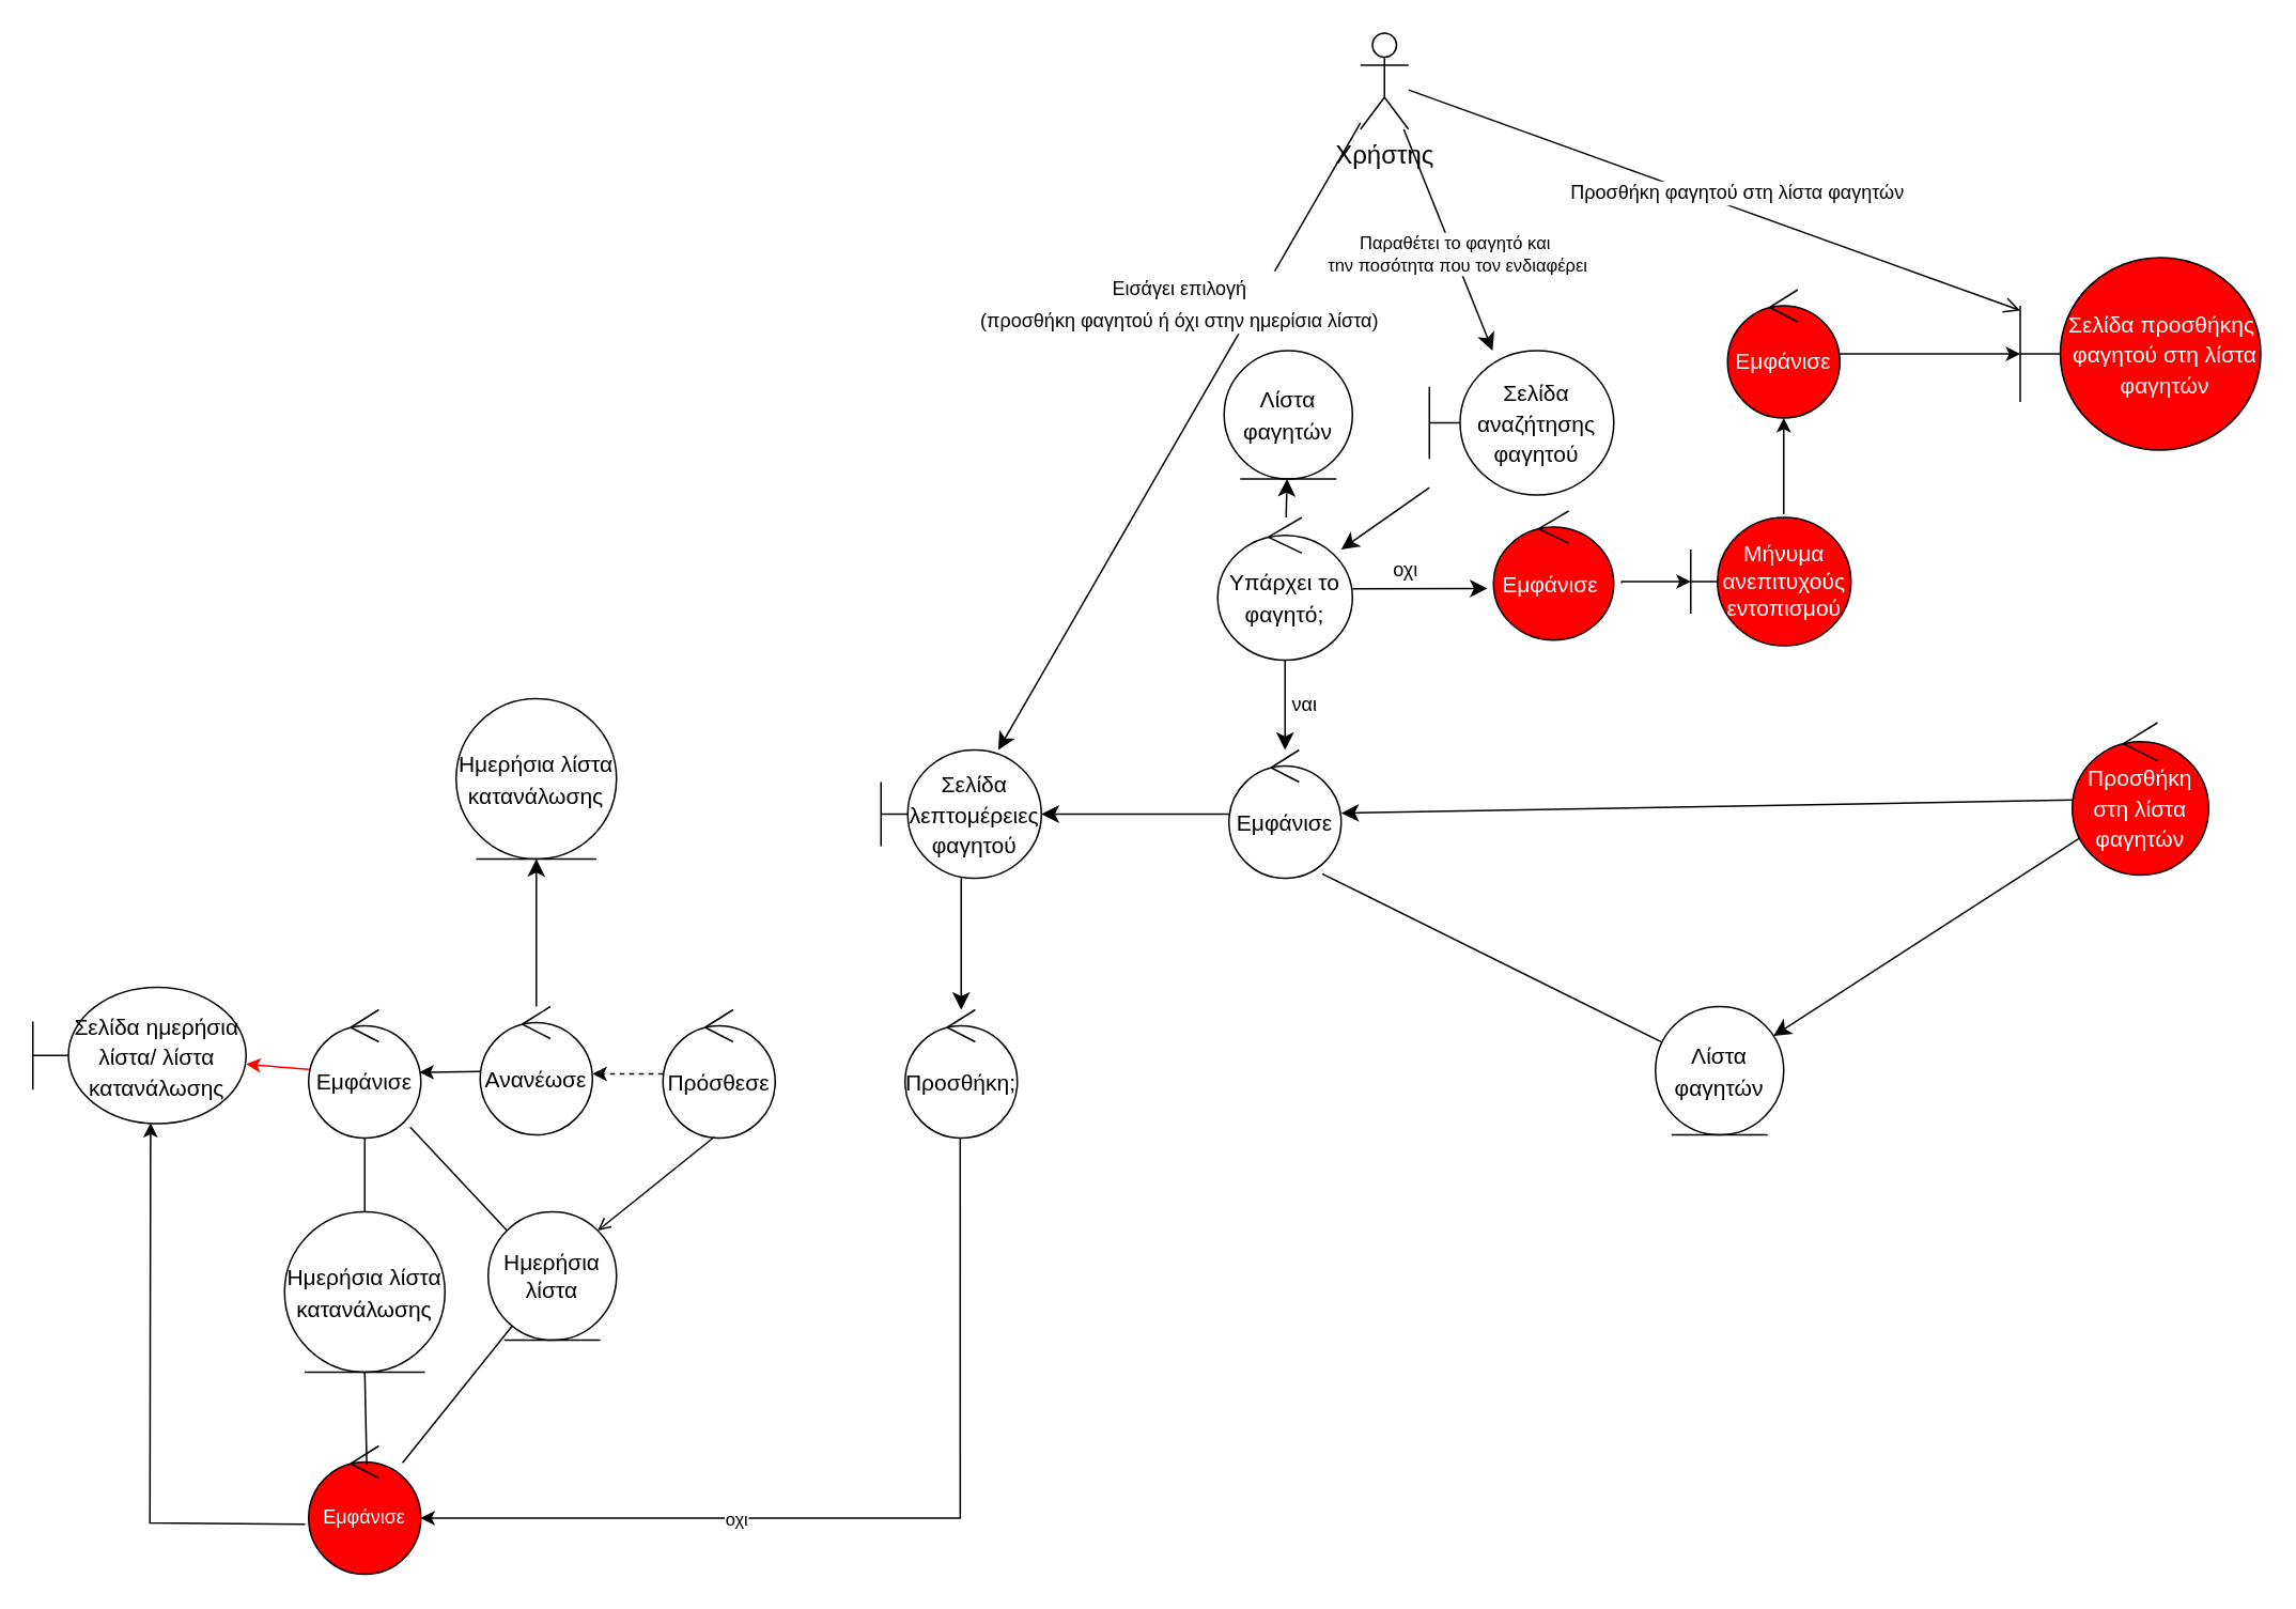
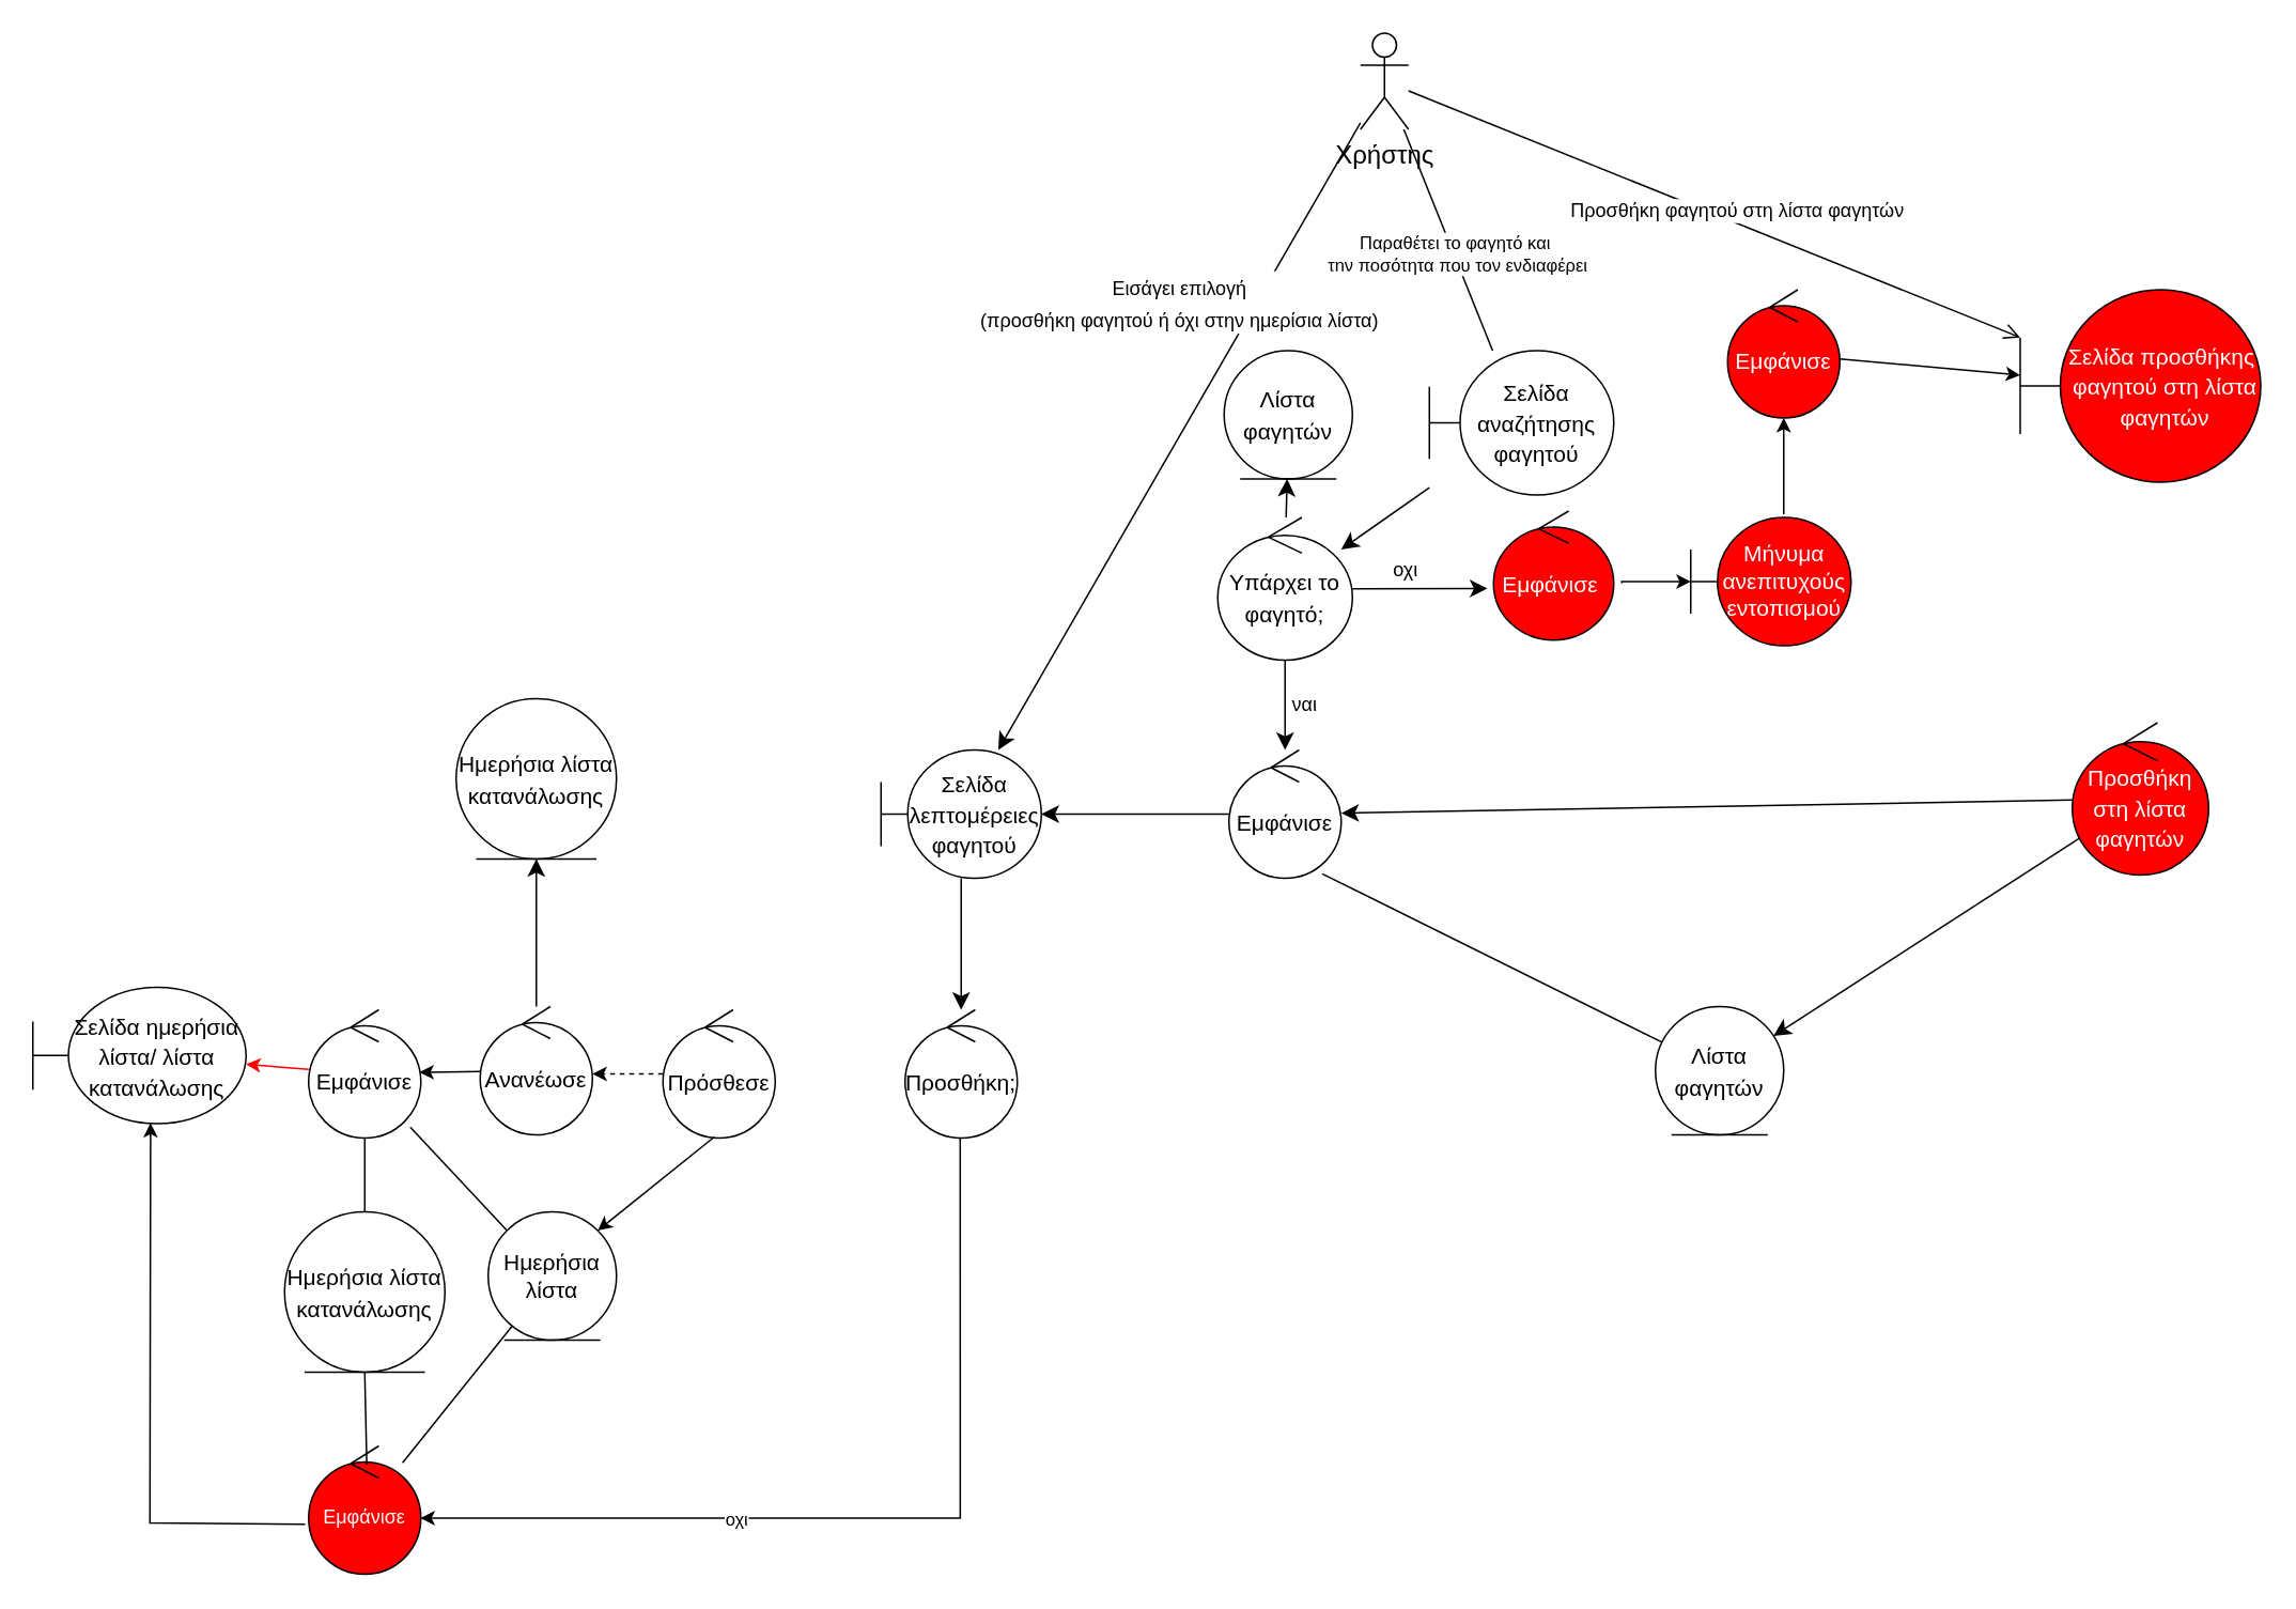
- <mxCell id="4" value="" style="edgeStyle=none;curved=1;rounded=0;orthogonalLoop=1;jettySize=auto;html=1;fontSize=12;startSize=8;endSize=8;strokeColor=#000000;fontColor=#000000;" parent="1" source="8" target="10" edge="1"><mxGeometry relative="1" as="geometry" /></mxCell>
+ <mxCell id="4" value="" style="edgeStyle=none;curved=1;rounded=0;orthogonalLoop=1;jettySize=auto;html=1;fontSize=12;startSize=8;endSize=8;strokeColor=#000000;fontColor=#000000;endArrow=none;" parent="1" source="8" target="10" edge="1"><mxGeometry relative="1" as="geometry" /></mxCell>
- <mxCell id="28" value="&lt;font style=&quot;font-size: 14px;&quot;&gt;Σελίδα προσθήκης&amp;nbsp; φαγητού στη λίστα φαγητών&lt;/font&gt;" style="shape=umlBoundary;fontSize=16;html=1;whiteSpace=wrap;horizontal=1;labelBackgroundColor=none;labelBorderColor=none;spacingTop=0;spacing=0;spacingRight=0;spacingLeft=5;fontColor=#FFFFFF;fillColor=#FF0000;" parent="1" vertex="1"><mxGeometry x="1259.5" y="160" width="150" height="120" as="geometry" /></mxCell>
+ <mxCell id="28" value="&lt;font style=&quot;font-size: 14px;&quot;&gt;Σελίδα προσθήκης&amp;nbsp; φαγητού στη λίστα φαγητών&lt;/font&gt;" style="shape=umlBoundary;fontSize=16;html=1;whiteSpace=wrap;horizontal=1;labelBackgroundColor=none;labelBorderColor=none;spacingTop=0;spacing=0;spacingRight=0;spacingLeft=5;fontColor=#FFFFFF;fillColor=#FF0000;" parent="1" vertex="1"><mxGeometry x="1259.5" y="180" width="150" height="120" as="geometry" /></mxCell>
- <mxCell id="49" value="" style="endArrow=open;html=1;rounded=0;strokeColor=#000000;fontColor=#000000;exitX=0.457;exitY=0.992;exitDx=0;exitDy=0;endFill=1;exitPerimeter=0;entryX=1;entryY=0;entryDx=0;entryDy=0;" parent="1" source="24" target="45" edge="1"><mxGeometry width="50" height="50" relative="1" as="geometry"><mxPoint x="353" y="739" as="sourcePoint" /><mxPoint x="428" y="753" as="targetPoint" /></mxGeometry></mxCell>
+ <mxCell id="49" value="" style="endArrow=classic;html=1;rounded=0;strokeColor=#000000;fontColor=#000000;exitX=0.457;exitY=0.992;exitDx=0;exitDy=0;endFill=1;exitPerimeter=0;entryX=1;entryY=0;entryDx=0;entryDy=0;" parent="1" source="24" target="45" edge="1"><mxGeometry width="50" height="50" relative="1" as="geometry"><mxPoint x="353" y="739" as="sourcePoint" /><mxPoint x="428" y="753" as="targetPoint" /></mxGeometry></mxCell>
